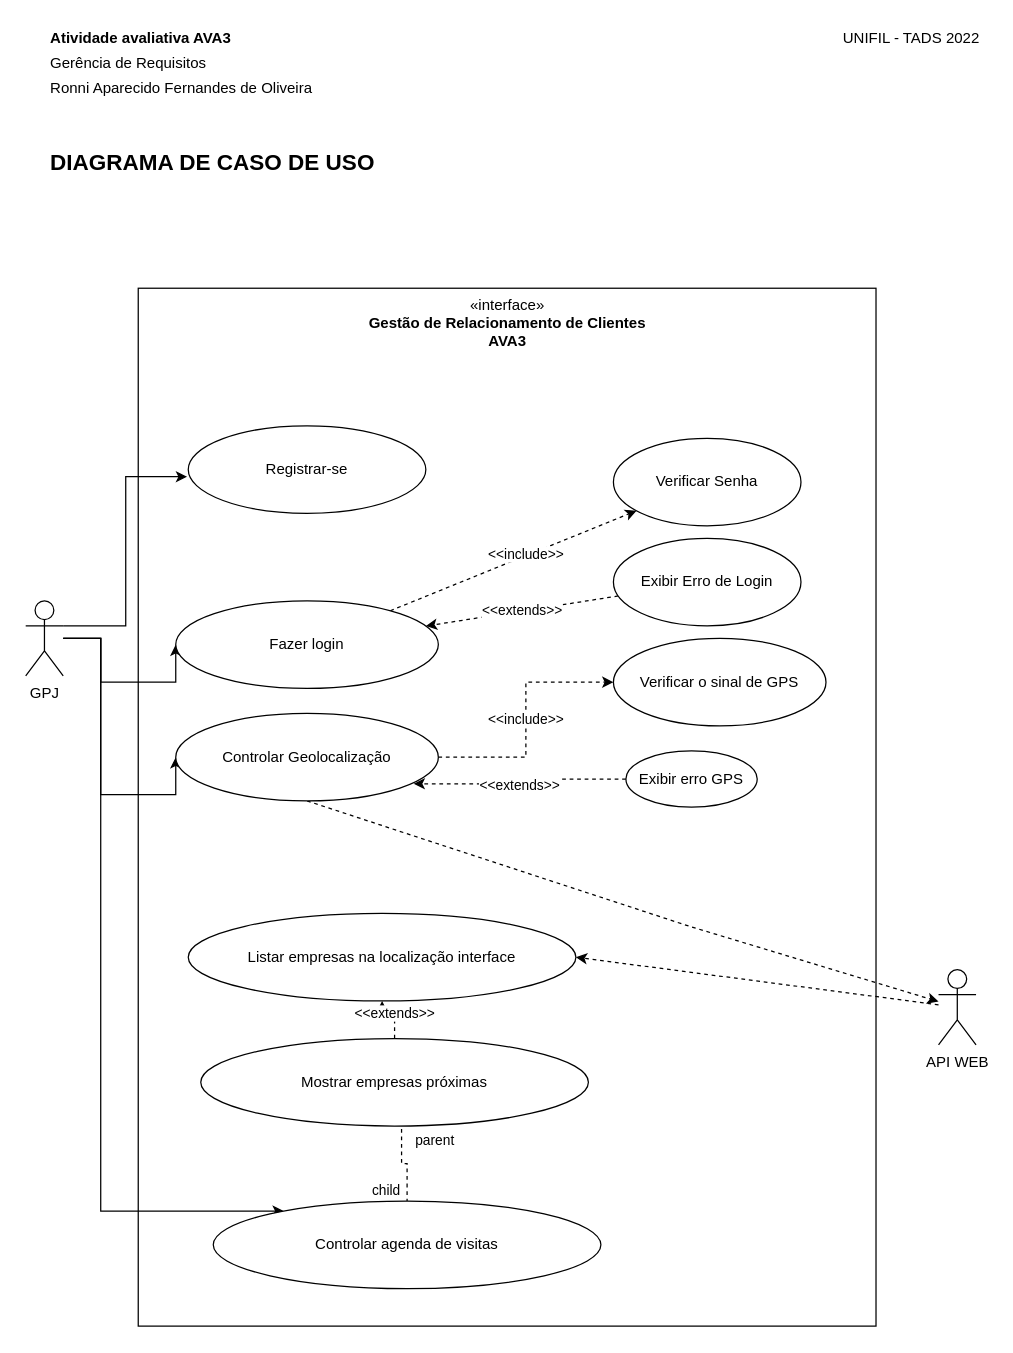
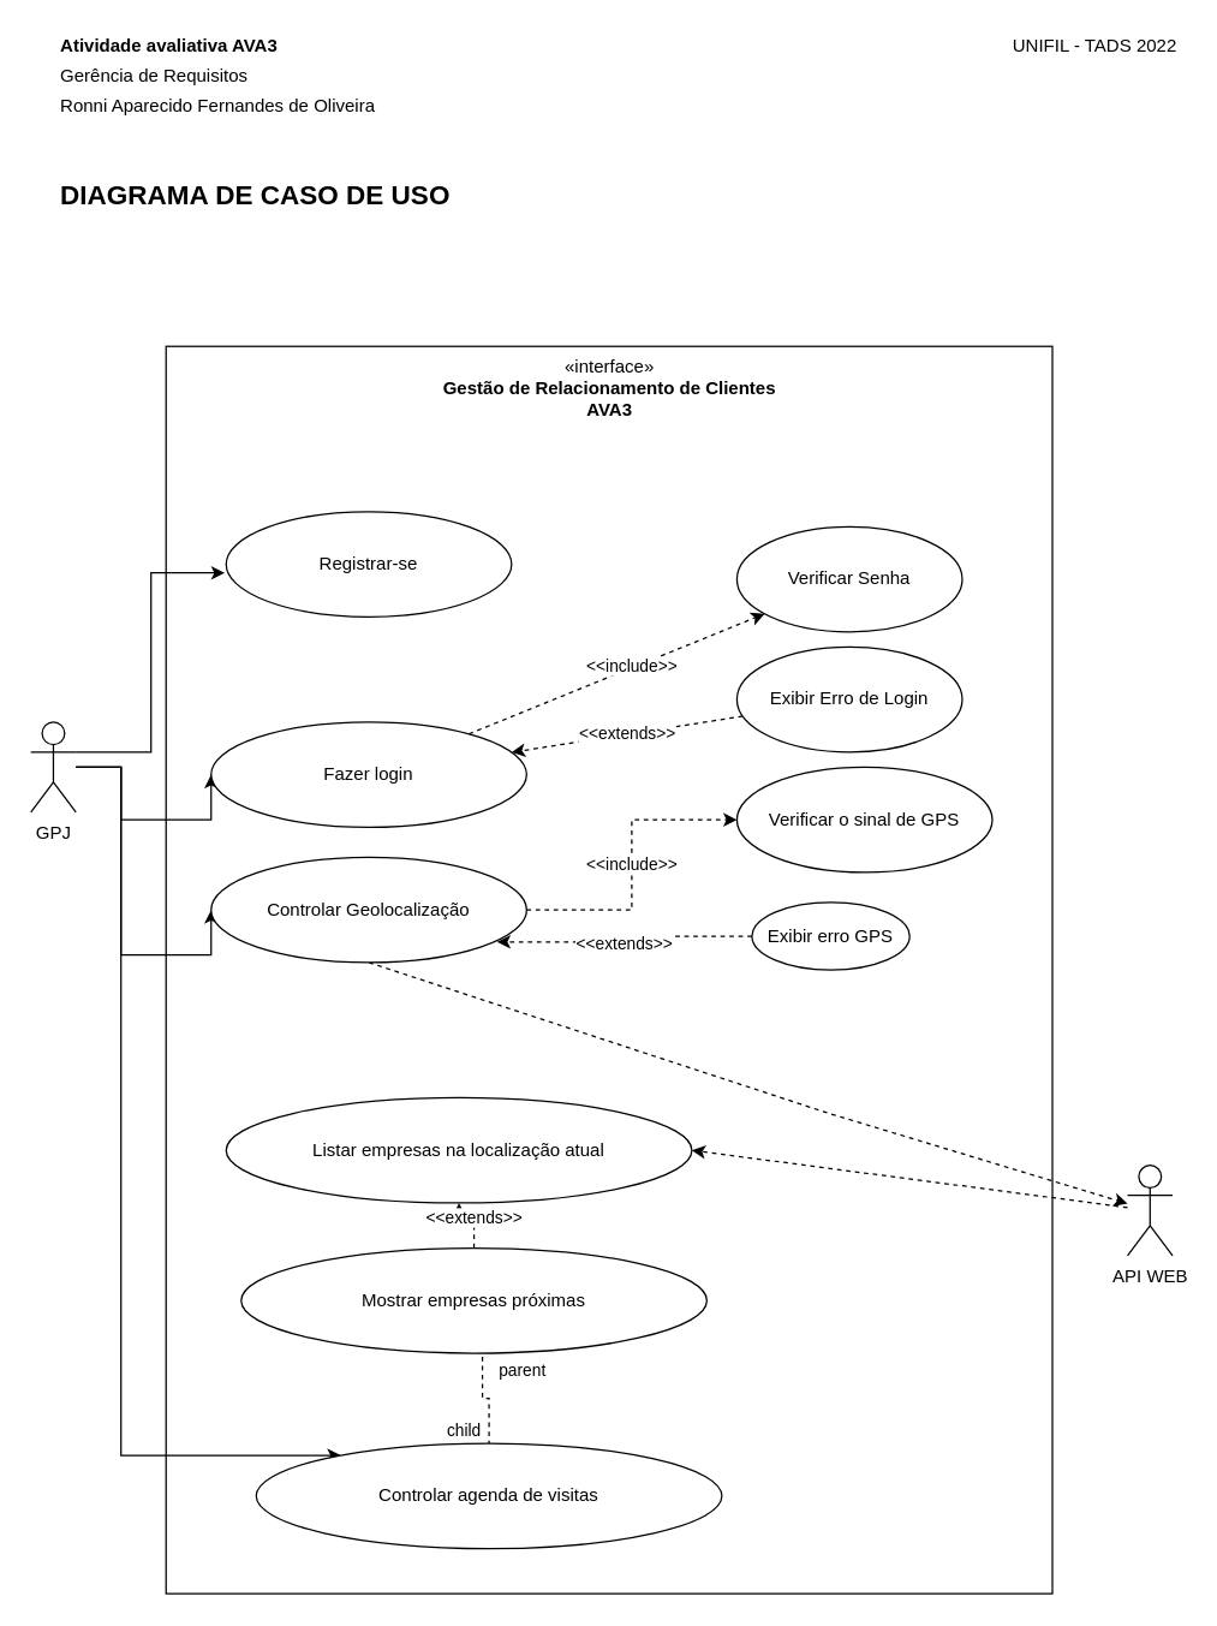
- <mxCell id="30" value="Listar empresas na localização interface" style="ellipse;whiteSpace=wrap;html=1;" vertex="1" parent="1"><mxGeometry x="150" y="730" width="310" height="70" as="geometry" /></mxCell>
+ <mxCell id="30" value="Listar empresas na localização atual" style="ellipse;whiteSpace=wrap;html=1;" vertex="1" parent="1"><mxGeometry x="150" y="730" width="310" height="70" as="geometry" /></mxCell>
